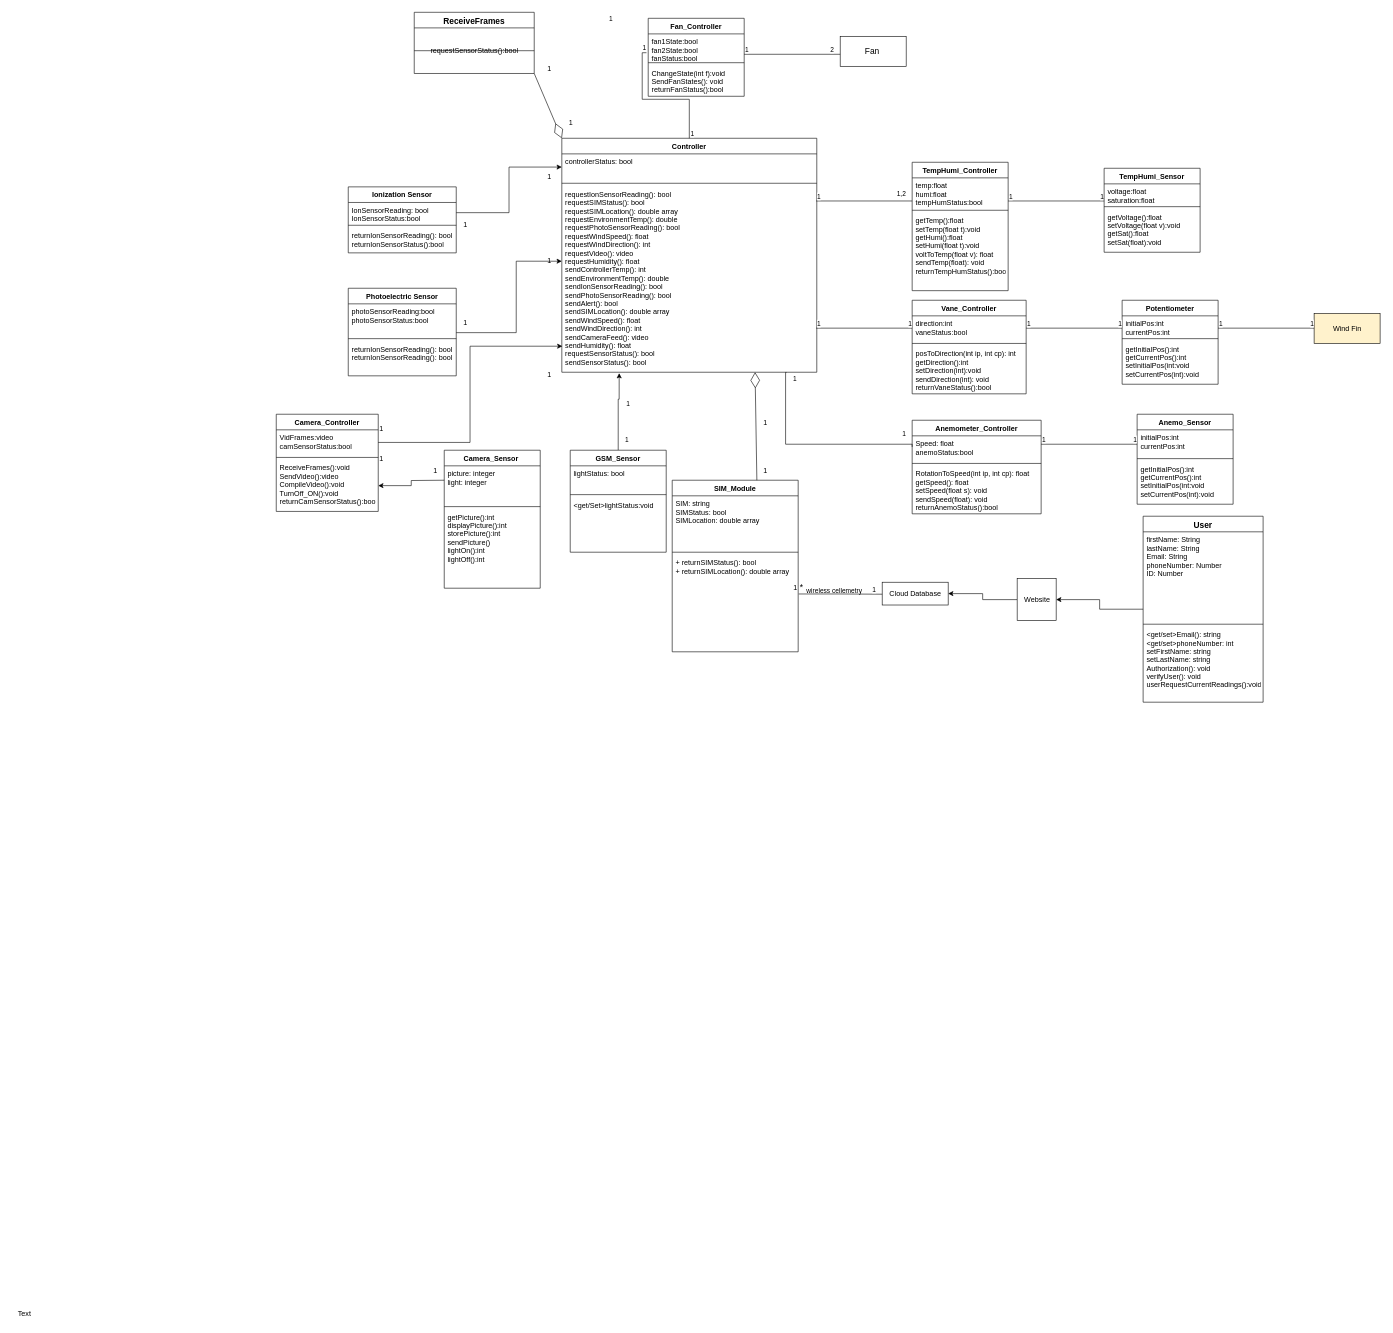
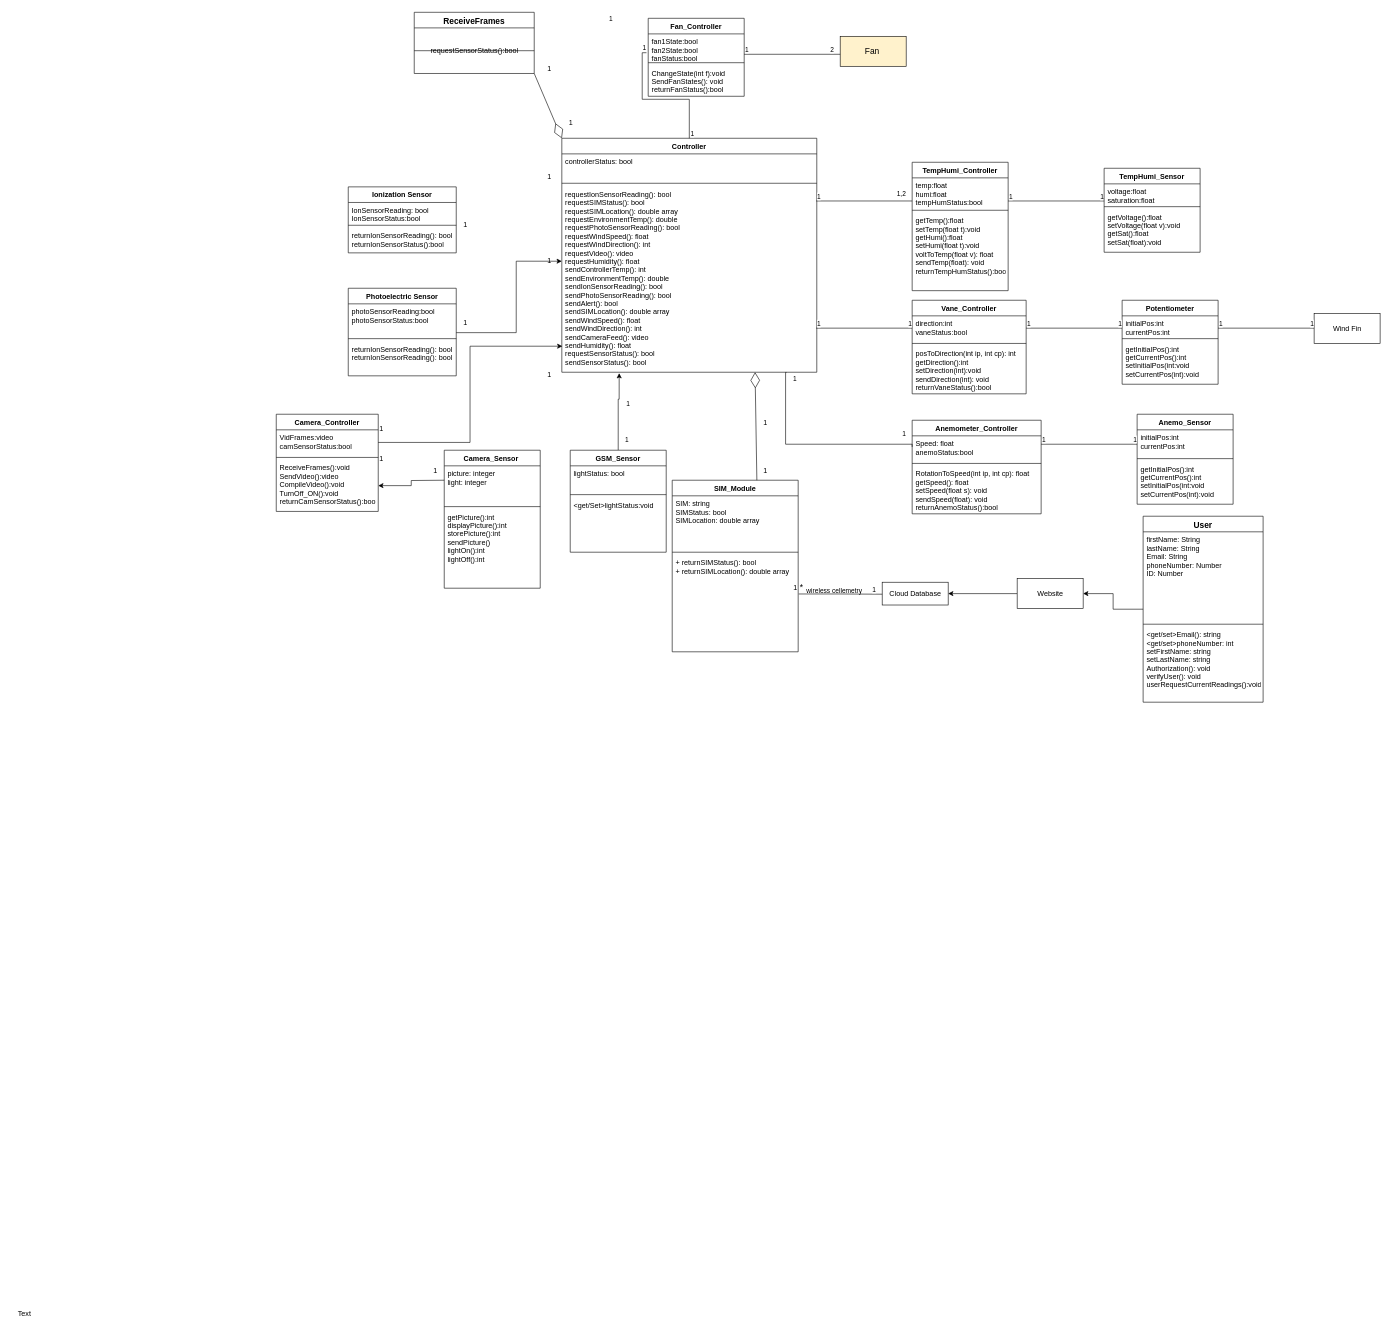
- <mxCell id="88" value="Fan&amp;nbsp;" style="html=1;fontSize=14;" parent="1" vertex="1"><mxGeometry x="1400" y="60" width="110" height="50" as="geometry" /></mxCell>
+ <mxCell id="88" value="Fan&amp;nbsp;" style="html=1;fontSize=14;fillColor=#fff2cc;" parent="1" vertex="1"><mxGeometry x="1400" y="60" width="110" height="50" as="geometry" /></mxCell>
- <mxCell id="96" style="edgeStyle=orthogonalEdgeStyle;rounded=0;orthogonalLoop=1;jettySize=auto;html=1;" parent="1" source="7" target="3" edge="1"><mxGeometry relative="1" as="geometry" /></mxCell>
- <mxCell id="27" value="Wind Fin" style="html=1;fillColor=#fff2cc;" parent="1" vertex="1"><mxGeometry x="2190" y="522" width="110" height="50" as="geometry" /></mxCell>
+ <mxCell id="27" value="Wind Fin" style="html=1;" parent="1" vertex="1"><mxGeometry x="2190" y="522" width="110" height="50" as="geometry" /></mxCell>
- <mxCell id="77" value="Website" style="html=1;" parent="1" vertex="1"><mxGeometry x="1695" y="964" width="65" height="70" as="geometry" /></mxCell>
+ <mxCell id="77" value="Website" style="html=1;" parent="1" vertex="1"><mxGeometry x="1695" y="964" width="110" height="50" as="geometry" /></mxCell>
